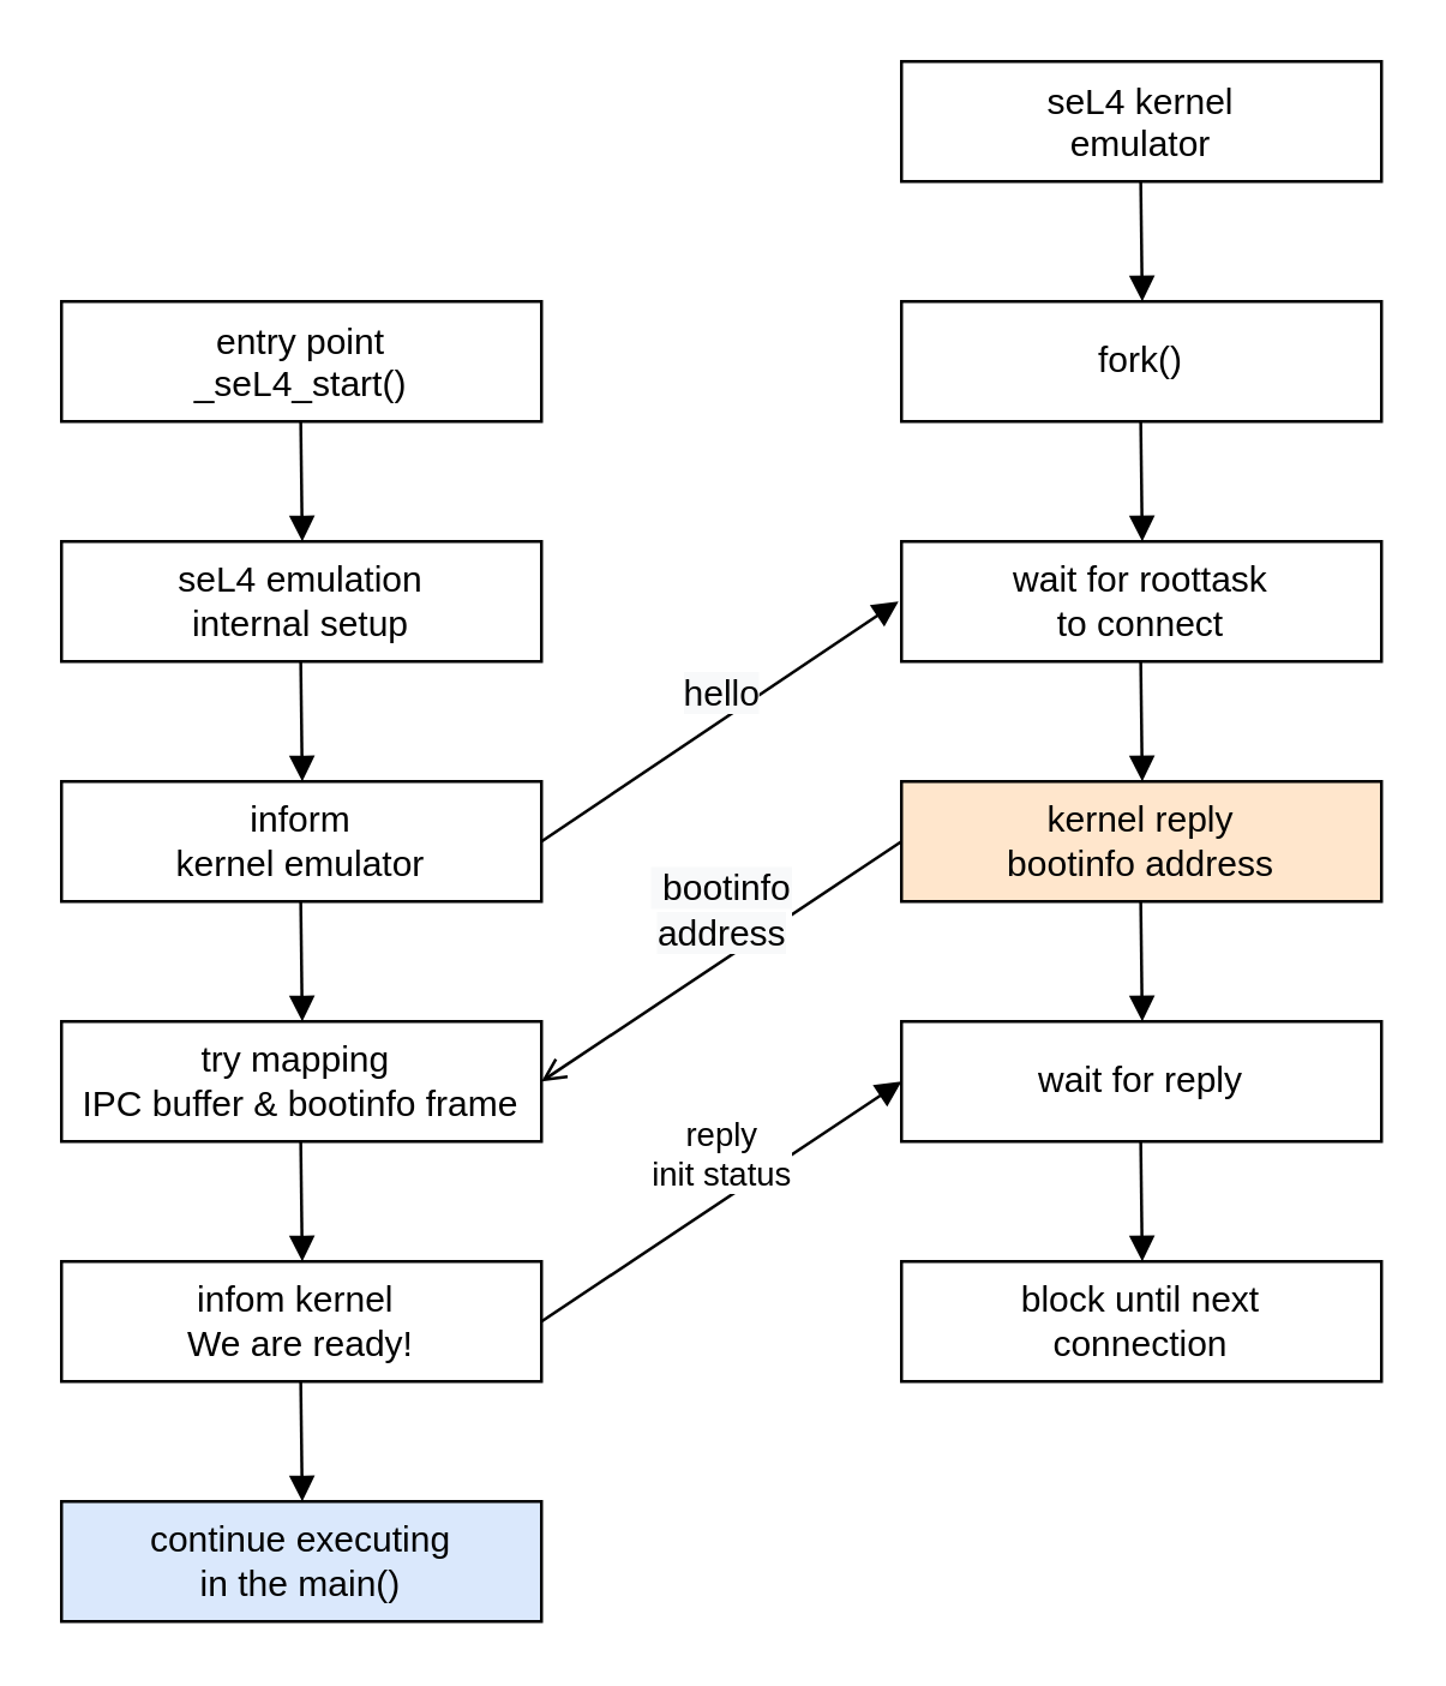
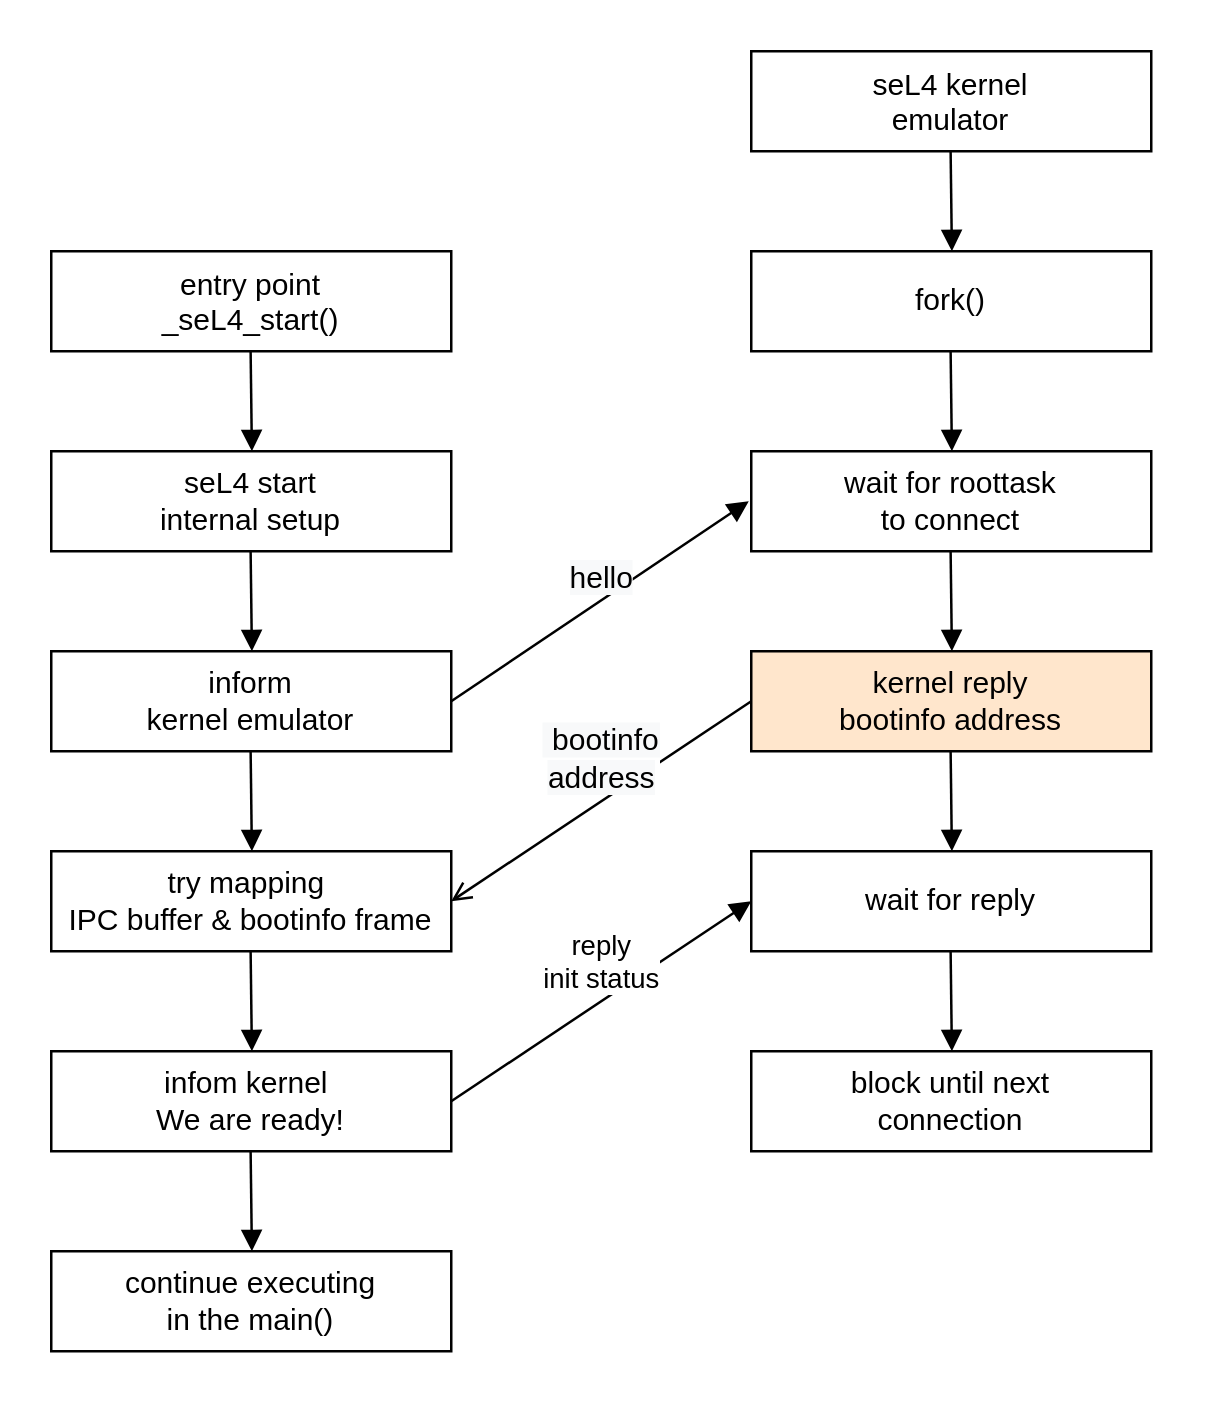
- <mxCell id="5" value="seL4 emulation&lt;br&gt;internal setup" style="rounded=0;whiteSpace=wrap;html=1;" parent="1" vertex="1"><mxGeometry x="20" y="180" width="160" height="40" as="geometry" /></mxCell>
+ <mxCell id="5" value="seL4 start&lt;br&gt;internal setup" style="rounded=0;whiteSpace=wrap;html=1;" parent="1" vertex="1"><mxGeometry x="20" y="180" width="160" height="40" as="geometry" /></mxCell>
- <mxCell id="13" value="continue executing&lt;br&gt;in the main()" style="rounded=0;whiteSpace=wrap;html=1;fillColor=#dae8fc;" parent="1" vertex="1"><mxGeometry x="20" y="500" width="160" height="40" as="geometry" /></mxCell>
+ <mxCell id="13" value="continue executing&lt;br&gt;in the main()" style="rounded=0;whiteSpace=wrap;html=1;" parent="1" vertex="1"><mxGeometry x="20" y="500" width="160" height="40" as="geometry" /></mxCell>
